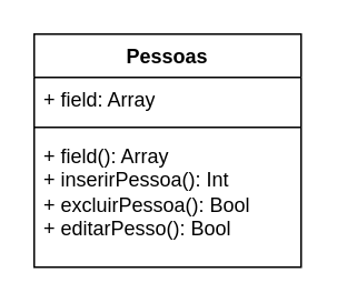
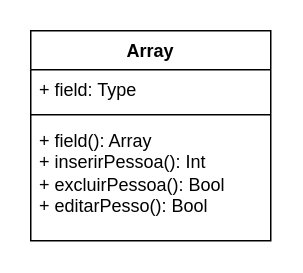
- <mxCell id="2" value="Pessoas" style="swimlane;fontStyle=1;align=center;verticalAlign=top;childLayout=stackLayout;horizontal=1;startSize=26;horizontalStack=0;resizeParent=1;resizeParentMax=0;resizeLast=0;collapsible=1;marginBottom=0;whiteSpace=wrap;html=1;" vertex="1" parent="1"><mxGeometry x="20" y="20" width="160" height="140" as="geometry" /></mxCell>
+ <mxCell id="2" value="Array" style="swimlane;fontStyle=1;align=center;verticalAlign=top;childLayout=stackLayout;horizontal=1;startSize=26;horizontalStack=0;resizeParent=1;resizeParentMax=0;resizeLast=0;collapsible=1;marginBottom=0;whiteSpace=wrap;html=1;" vertex="1" parent="1"><mxGeometry x="20" y="20" width="160" height="140" as="geometry" /></mxCell>
- <mxCell id="3" value="+ field: Array" style="text;strokeColor=none;fillColor=none;align=left;verticalAlign=top;spacingLeft=4;spacingRight=4;overflow=hidden;rotatable=0;points=[[0,0.5],[1,0.5]];portConstraint=eastwest;whiteSpace=wrap;html=1;" vertex="1" parent="2"><mxGeometry y="26" width="160" height="26" as="geometry" /></mxCell>
+ <mxCell id="3" value="+ field: Type" style="text;strokeColor=none;fillColor=none;align=left;verticalAlign=top;spacingLeft=4;spacingRight=4;overflow=hidden;rotatable=0;points=[[0,0.5],[1,0.5]];portConstraint=eastwest;whiteSpace=wrap;html=1;" vertex="1" parent="2"><mxGeometry y="26" width="160" height="26" as="geometry" /></mxCell>
